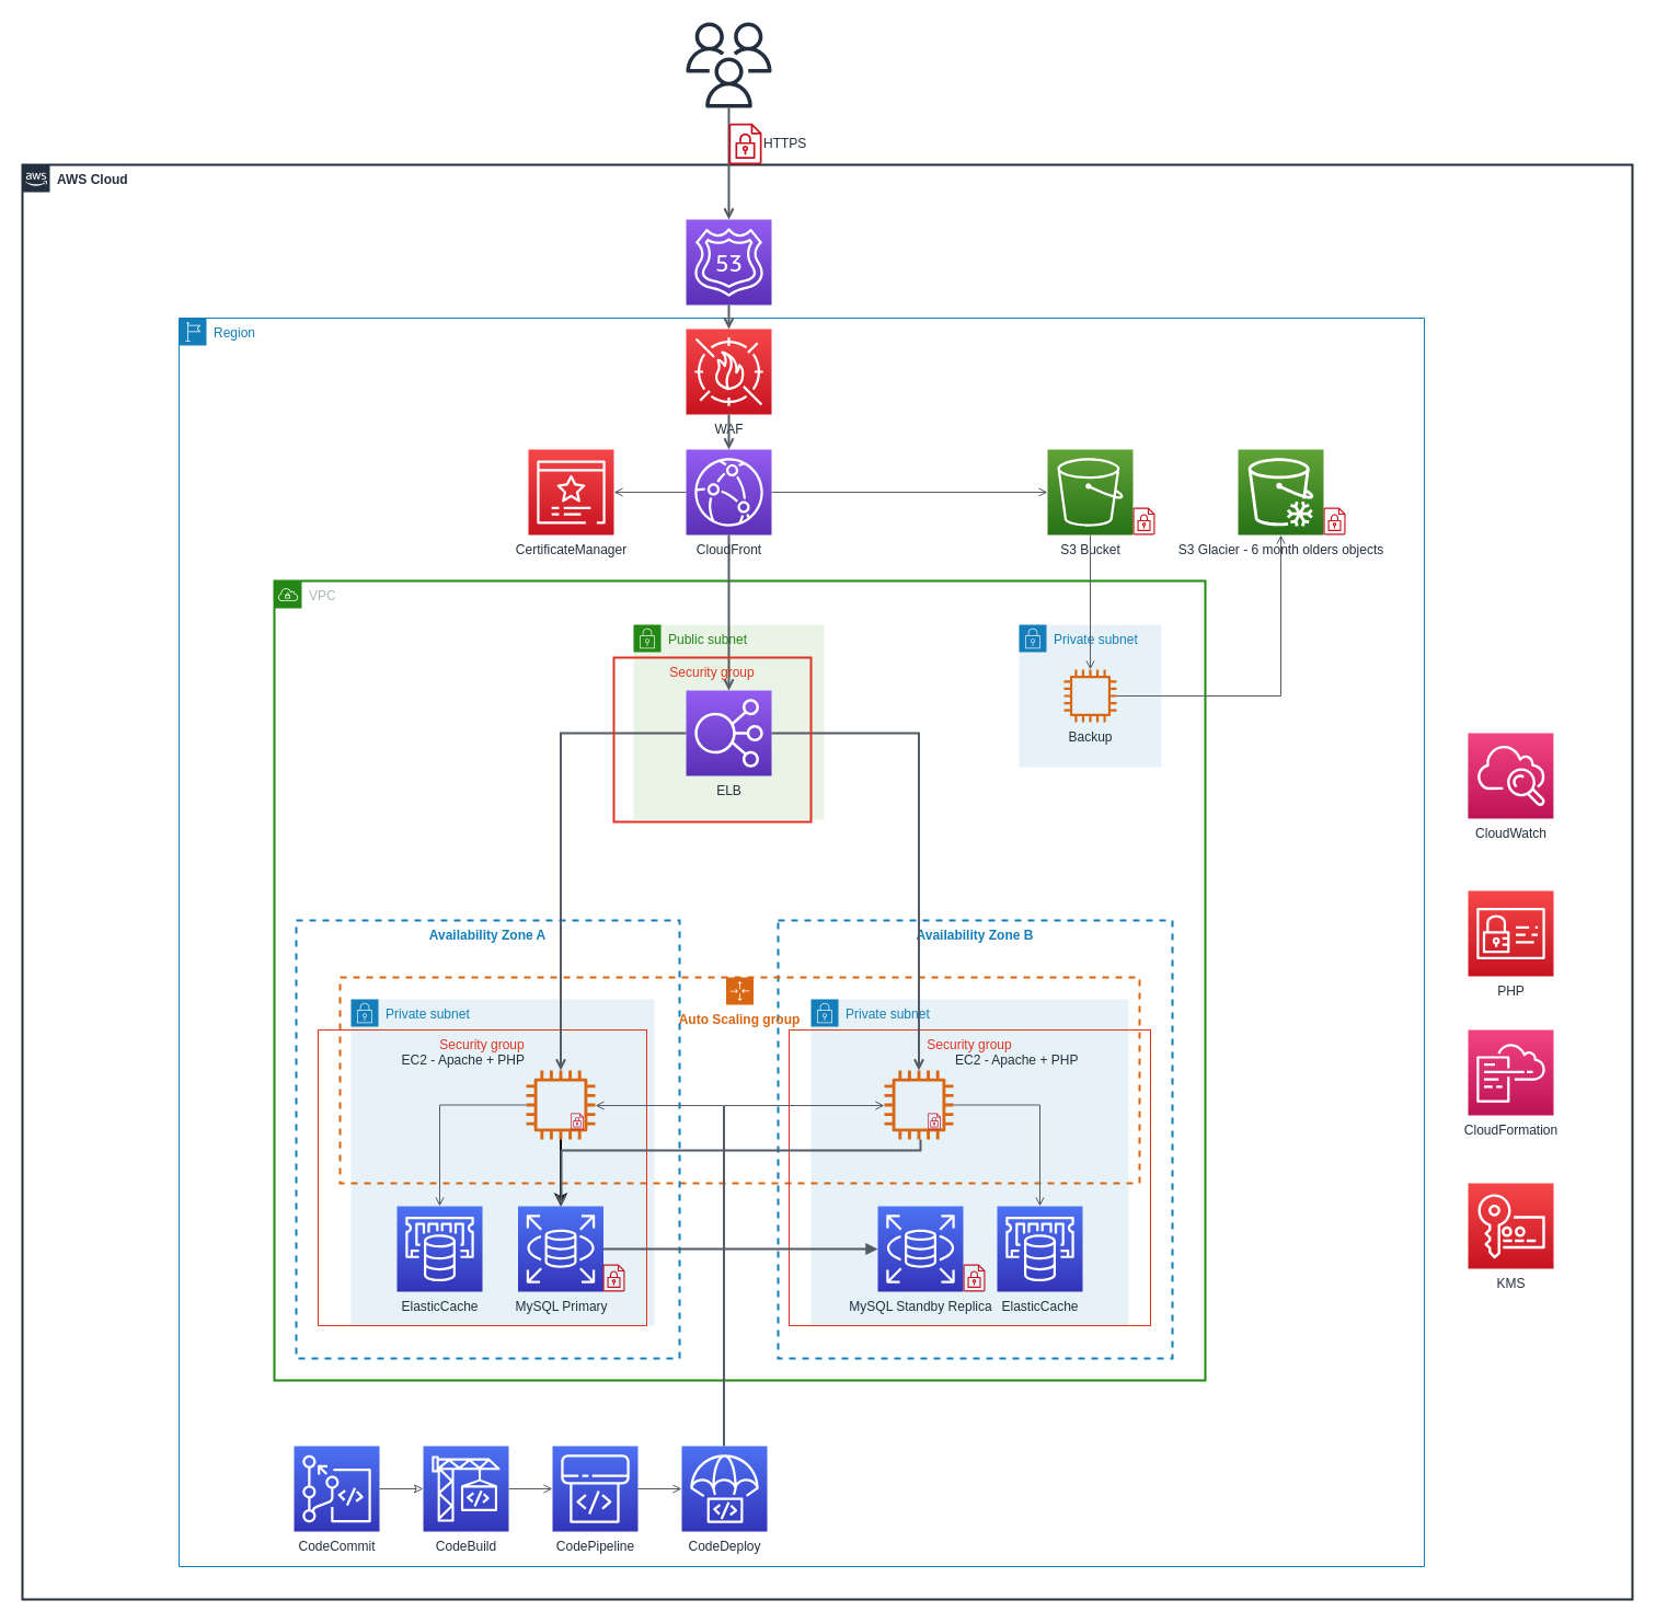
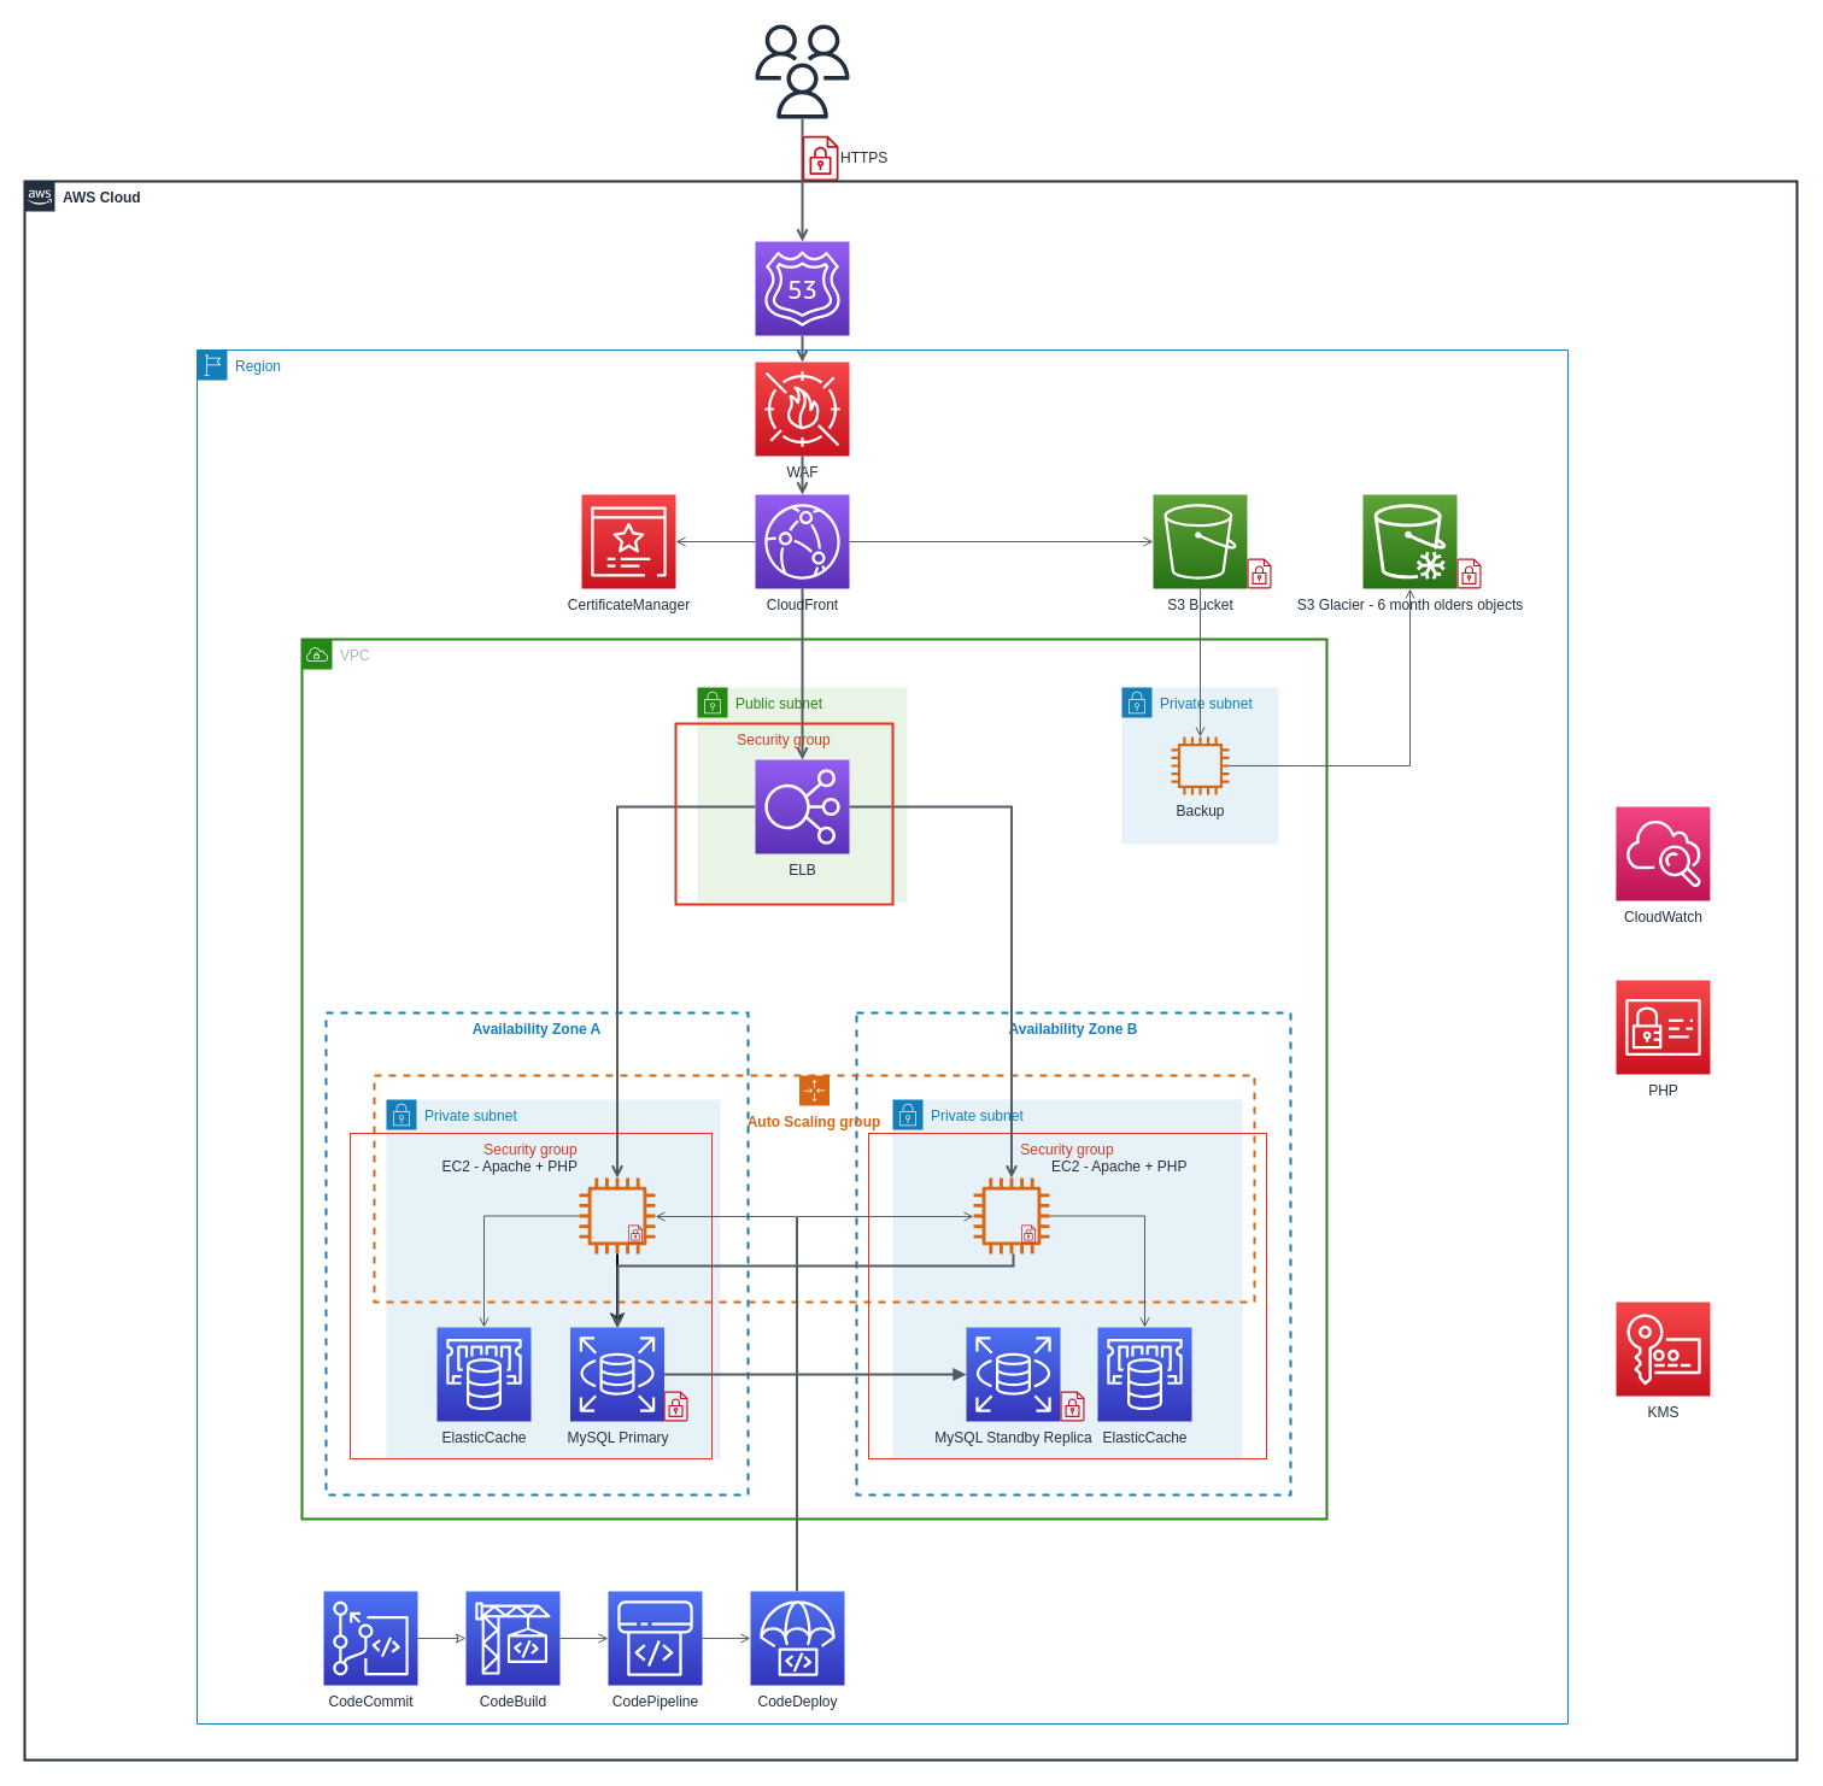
- <mxCell id="32" value="CloudFormation" style="outlineConnect=0;fontColor=#232F3E;gradientColor=#F34482;gradientDirection=north;fillColor=#BC1356;strokeColor=#ffffff;dashed=0;verticalLabelPosition=bottom;verticalAlign=top;align=center;html=1;fontSize=12;fontStyle=0;aspect=fixed;shape=mxgraph.aws4.resourceIcon;resIcon=mxgraph.aws4.cloudformation;" vertex="1" parent="1"><mxGeometry x="1340" y="940" width="78" height="78" as="geometry" /></mxCell>
